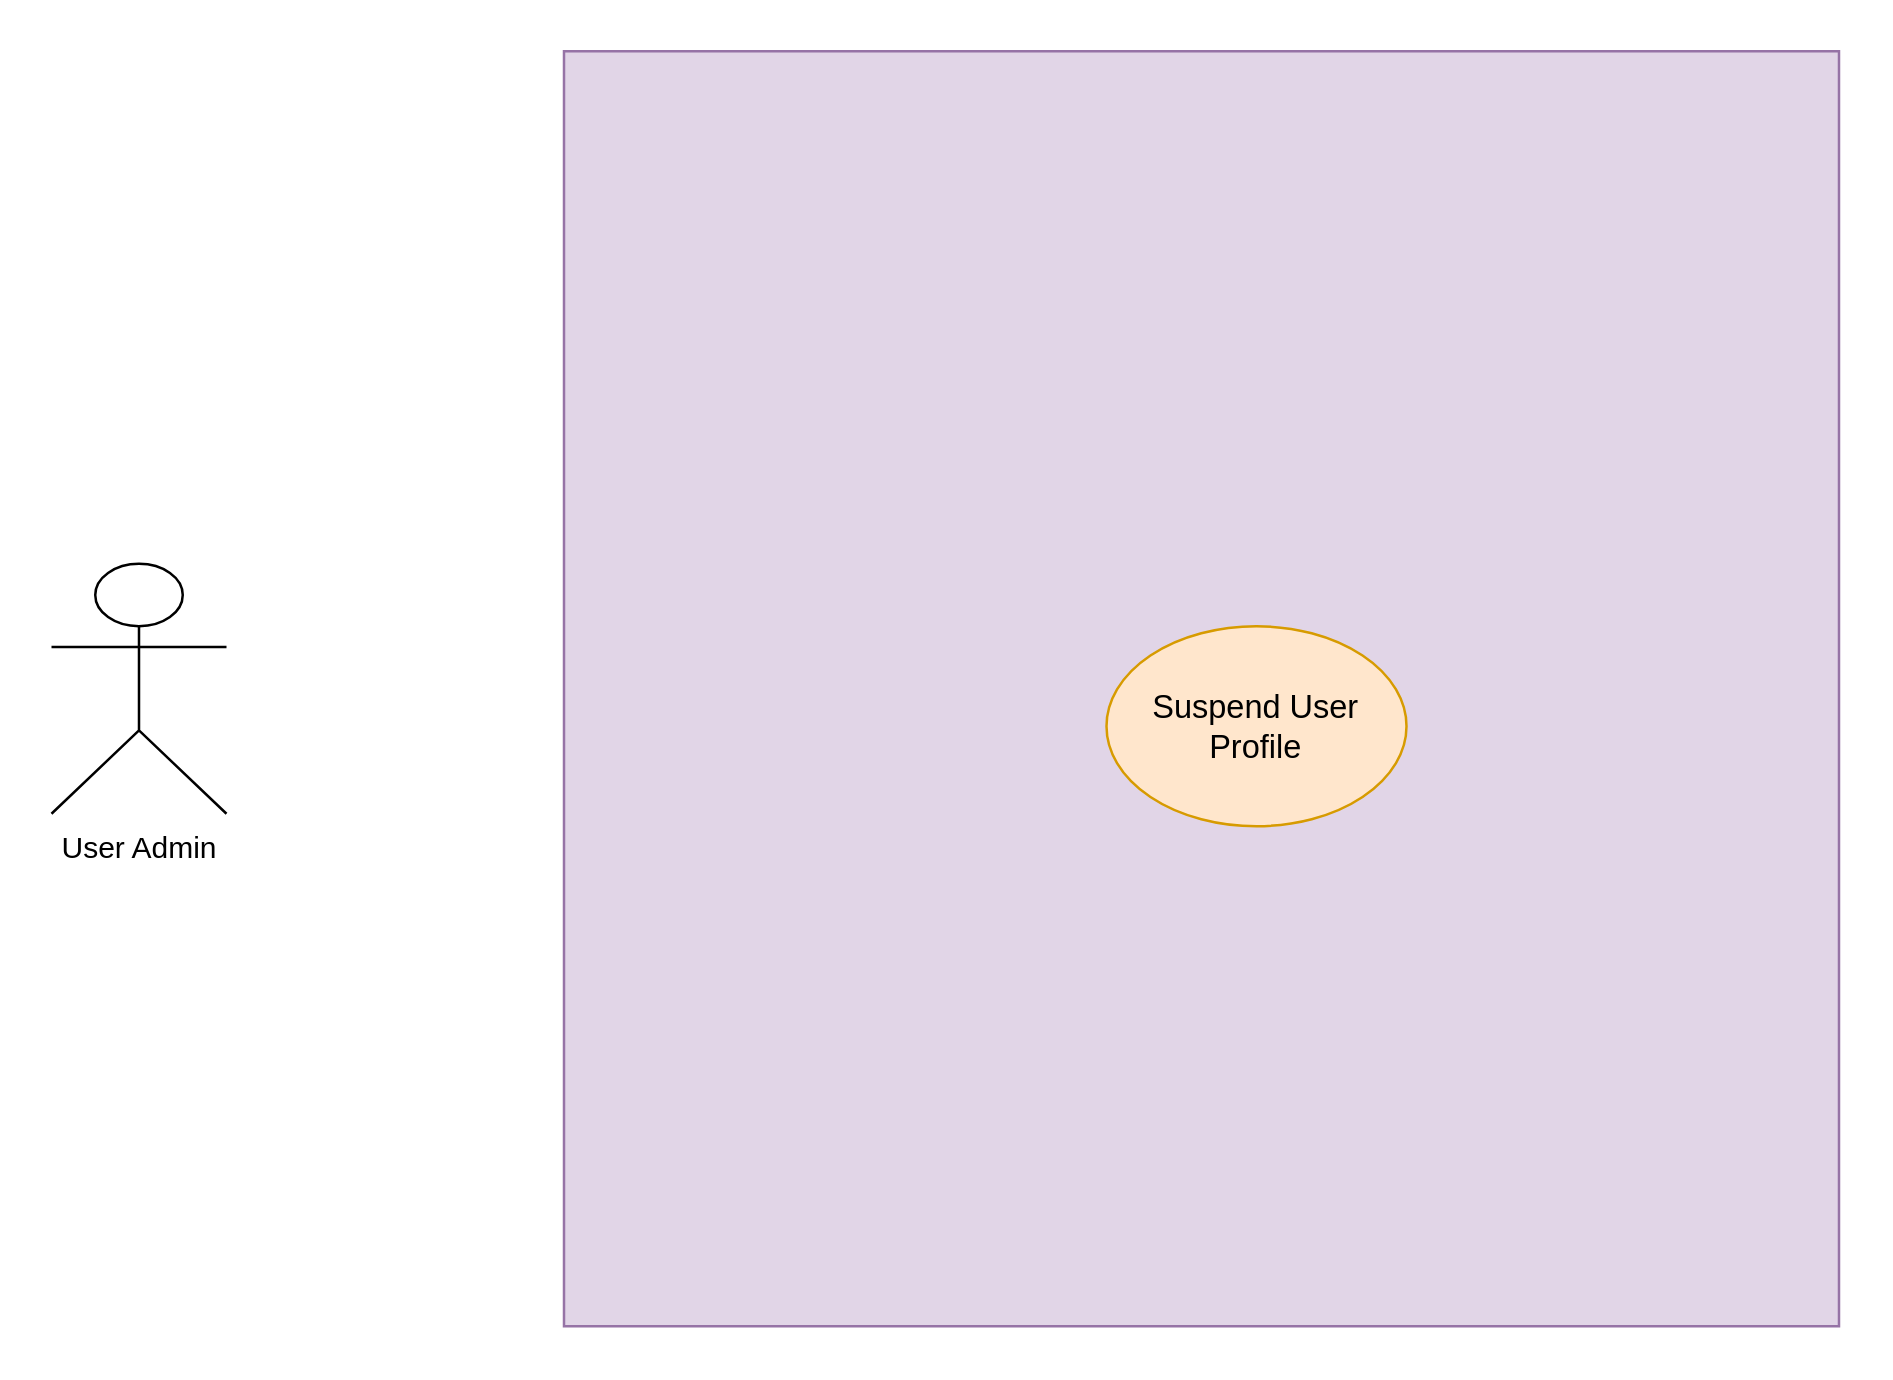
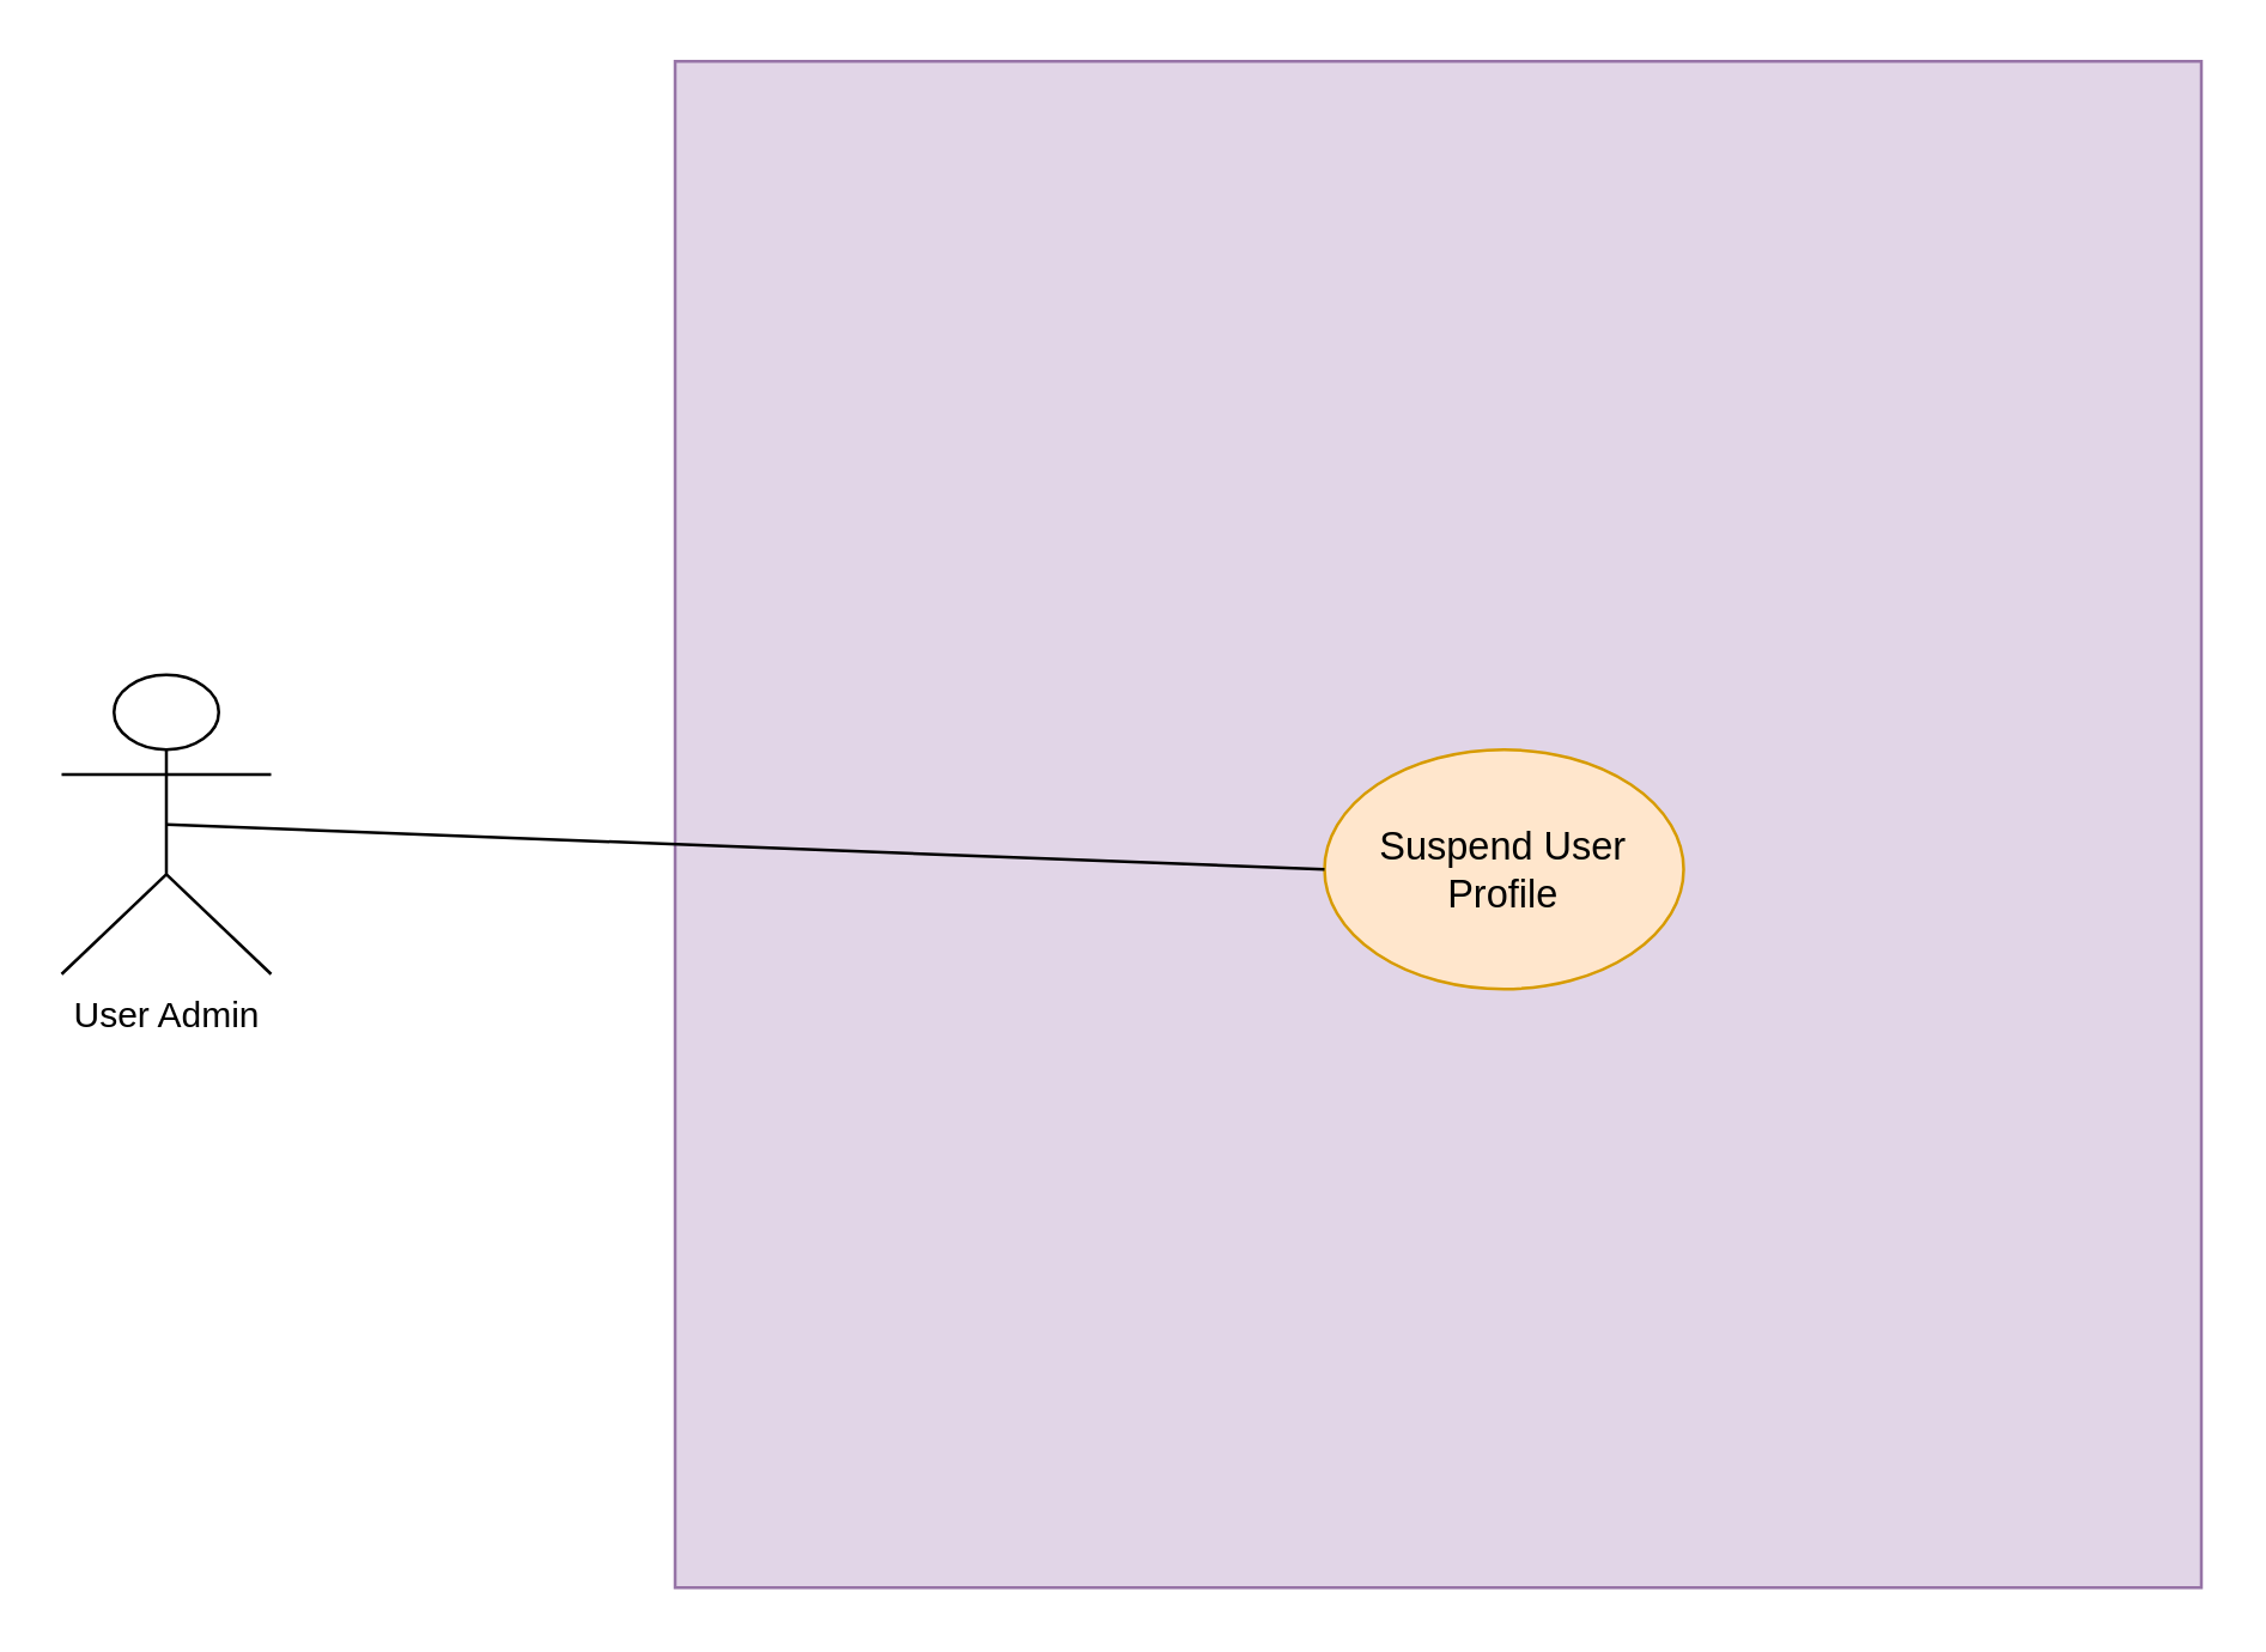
+ <mxCell id="5" value="" style="endArrow=none;html=1;rounded=0;fontSize=15;exitX=0.5;exitY=0.5;exitDx=0;exitDy=0;exitPerimeter=0;entryX=0;entryY=0.5;entryDx=0;entryDy=0;" parent="1" source="2" target="4" edge="1"><mxGeometry width="50" height="50" relative="1" as="geometry"><mxPoint x="60" y="275" as="sourcePoint" /><mxPoint x="422" y="280" as="targetPoint" /></mxGeometry></mxCell>
